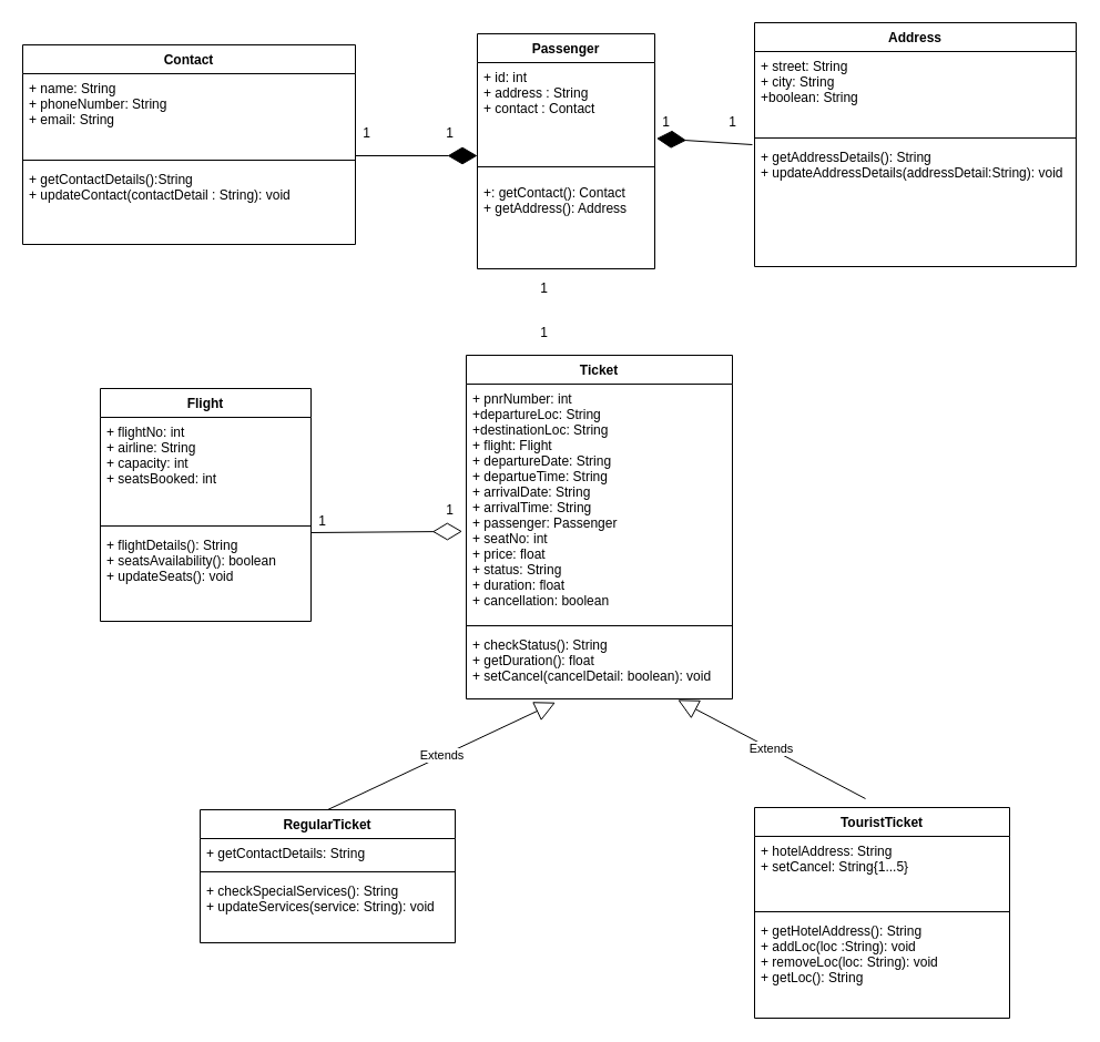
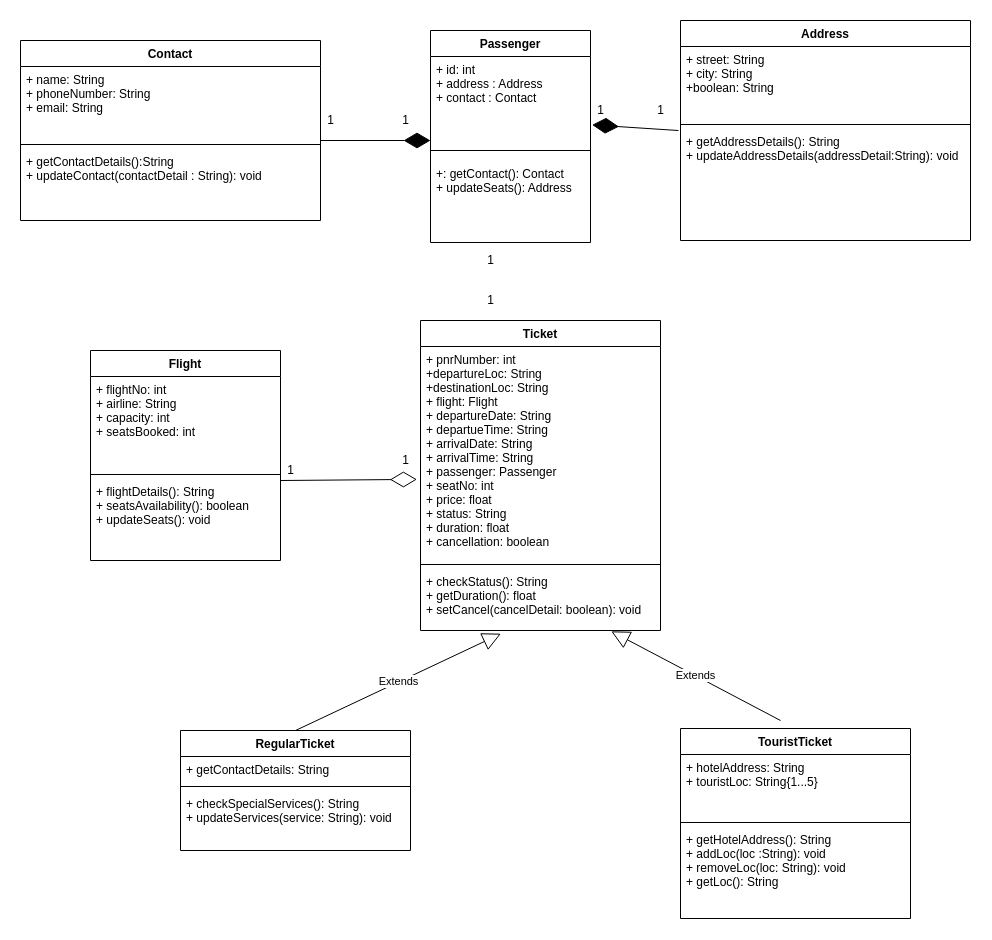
- <mxCell id="3" value="+ id: int&#10;+ address : String&#10;+ contact : Contact" style="text;strokeColor=none;fillColor=none;align=left;verticalAlign=top;spacingLeft=4;spacingRight=4;overflow=hidden;rotatable=0;points=[[0,0.5],[1,0.5]];portConstraint=eastwest;" vertex="1" parent="2"><mxGeometry y="26" width="160" height="84" as="geometry" /></mxCell>
+ <mxCell id="3" value="+ id: int&#10;+ address : Address&#10;+ contact : Contact" style="text;strokeColor=none;fillColor=none;align=left;verticalAlign=top;spacingLeft=4;spacingRight=4;overflow=hidden;rotatable=0;points=[[0,0.5],[1,0.5]];portConstraint=eastwest;" vertex="1" parent="2"><mxGeometry y="26" width="160" height="84" as="geometry" /></mxCell>
- <mxCell id="5" value="+: getContact(): Contact&#10;+ getAddress(): Address&#10;" style="text;strokeColor=none;fillColor=none;align=left;verticalAlign=top;spacingLeft=4;spacingRight=4;overflow=hidden;rotatable=0;points=[[0,0.5],[1,0.5]];portConstraint=eastwest;" vertex="1" parent="2"><mxGeometry y="130" width="160" height="82" as="geometry" /></mxCell>
+ <mxCell id="5" value="+: getContact(): Contact&#10;+ updateSeats(): Address&#10;" style="text;strokeColor=none;fillColor=none;align=left;verticalAlign=top;spacingLeft=4;spacingRight=4;overflow=hidden;rotatable=0;points=[[0,0.5],[1,0.5]];portConstraint=eastwest;" vertex="1" parent="2"><mxGeometry y="130" width="160" height="82" as="geometry" /></mxCell>
- <mxCell id="38" value="+ hotelAddress: String&#10;+ setCancel: String{1...5}" style="text;strokeColor=none;fillColor=none;align=left;verticalAlign=top;spacingLeft=4;spacingRight=4;overflow=hidden;rotatable=0;points=[[0,0.5],[1,0.5]];portConstraint=eastwest;" vertex="1" parent="37"><mxGeometry y="26" width="230" height="64" as="geometry" /></mxCell>
+ <mxCell id="38" value="+ hotelAddress: String&#10;+ touristLoc: String{1...5}" style="text;strokeColor=none;fillColor=none;align=left;verticalAlign=top;spacingLeft=4;spacingRight=4;overflow=hidden;rotatable=0;points=[[0,0.5],[1,0.5]];portConstraint=eastwest;" vertex="1" parent="37"><mxGeometry y="26" width="230" height="64" as="geometry" /></mxCell>
